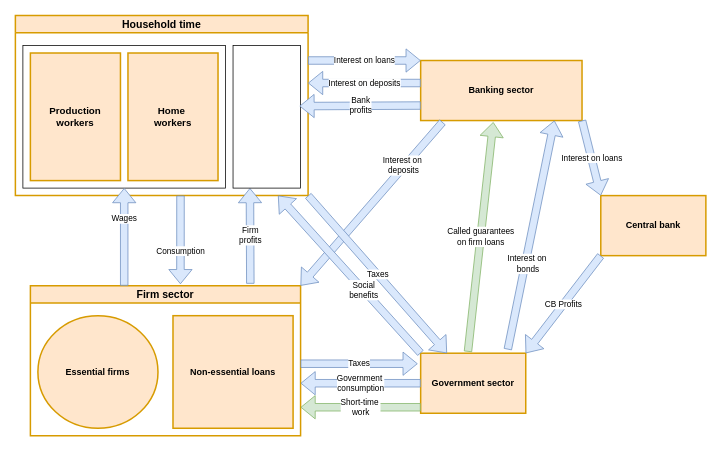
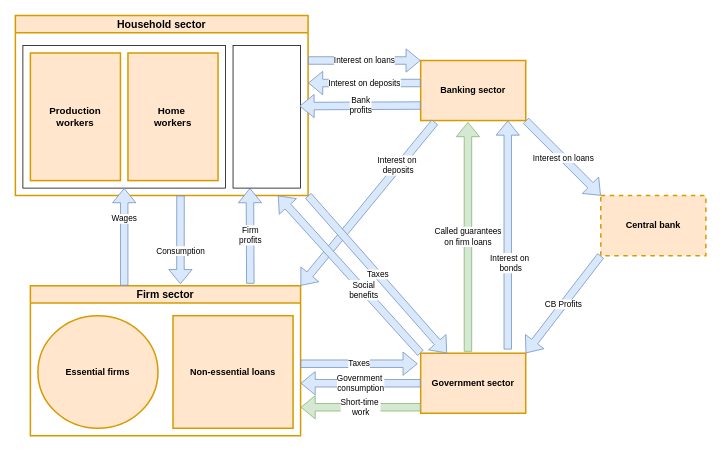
- <mxCell id="5" value="Household time" style="swimlane;fillColor=#ffe6cc;strokeColor=#d79b00;strokeWidth=2;fontSize=14;startSize=23;verticalAlign=middle;" parent="1" vertex="1"><mxGeometry x="20" y="20" width="390" height="240" as="geometry"><mxRectangle x="480" y="200" width="110" height="30" as="alternateBounds" /></mxGeometry></mxCell>
+ <mxCell id="5" value="Household sector" style="swimlane;fillColor=#ffe6cc;strokeColor=#d79b00;strokeWidth=2;fontSize=14;startSize=23;verticalAlign=middle;" parent="1" vertex="1"><mxGeometry x="20" y="20" width="390" height="240" as="geometry"><mxRectangle x="480" y="200" width="110" height="30" as="alternateBounds" /></mxGeometry></mxCell>
- <mxCell id="9" value="&lt;b&gt;Banking sector&lt;/b&gt;" style="rounded=0;whiteSpace=wrap;html=1;fillColor=#ffe6cc;strokeColor=#d79b00;strokeWidth=2;" parent="1" vertex="1"><mxGeometry x="560" y="80" width="215" height="80" as="geometry" /></mxCell>
+ <mxCell id="9" value="&lt;b&gt;Banking sector&lt;/b&gt;" style="rounded=0;whiteSpace=wrap;html=1;fillColor=#ffe6cc;strokeColor=#d79b00;strokeWidth=2;" parent="1" vertex="1"><mxGeometry x="560" y="80" width="140" height="80" as="geometry" /></mxCell>
- <mxCell id="11" value="&lt;b&gt;Central bank&lt;/b&gt;" style="rounded=0;whiteSpace=wrap;html=1;fillColor=#ffe6cc;strokeColor=#d79b00;strokeWidth=2;" parent="1" vertex="1"><mxGeometry x="800" y="260" width="140" height="80" as="geometry" /></mxCell>
+ <mxCell id="11" value="&lt;b&gt;Central bank&lt;/b&gt;" style="rounded=0;whiteSpace=wrap;html=1;fillColor=#ffe6cc;strokeColor=#d79b00;strokeWidth=2;dashed=1;" parent="1" vertex="1"><mxGeometry x="800" y="260" width="140" height="80" as="geometry" /></mxCell>
